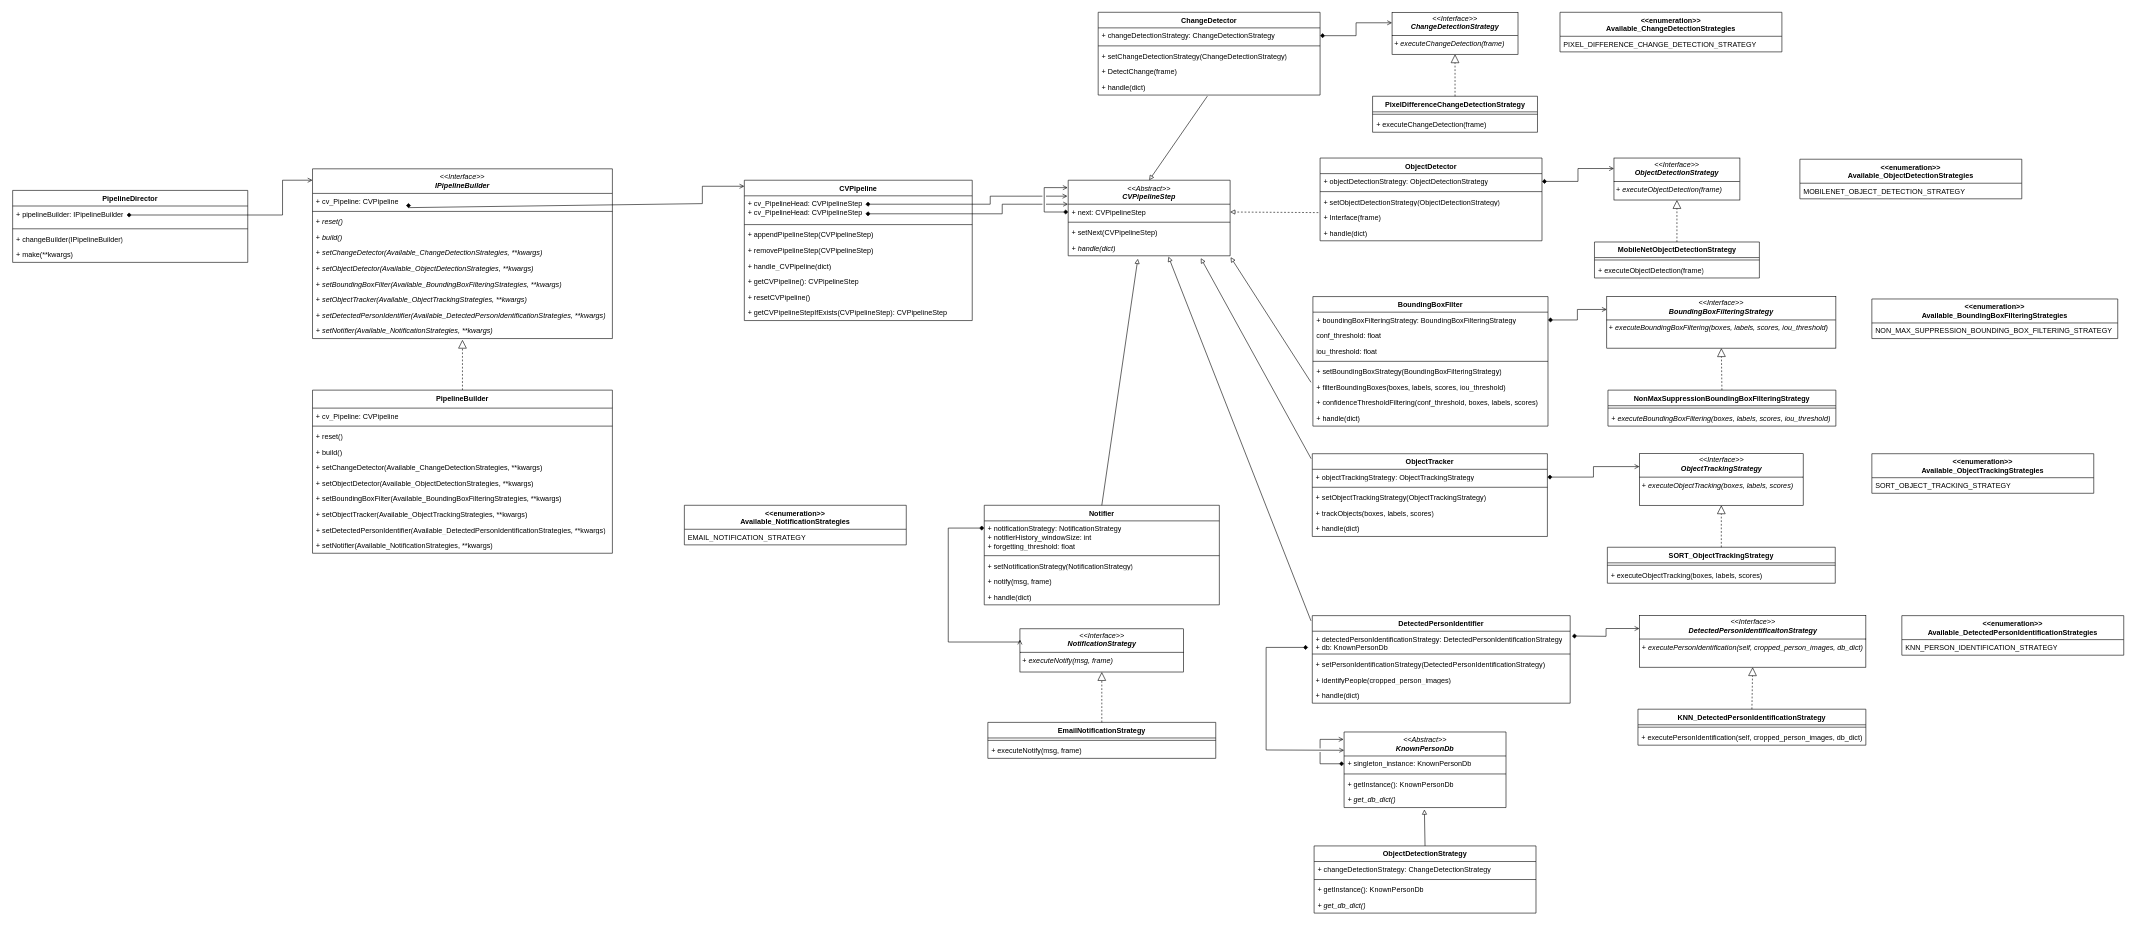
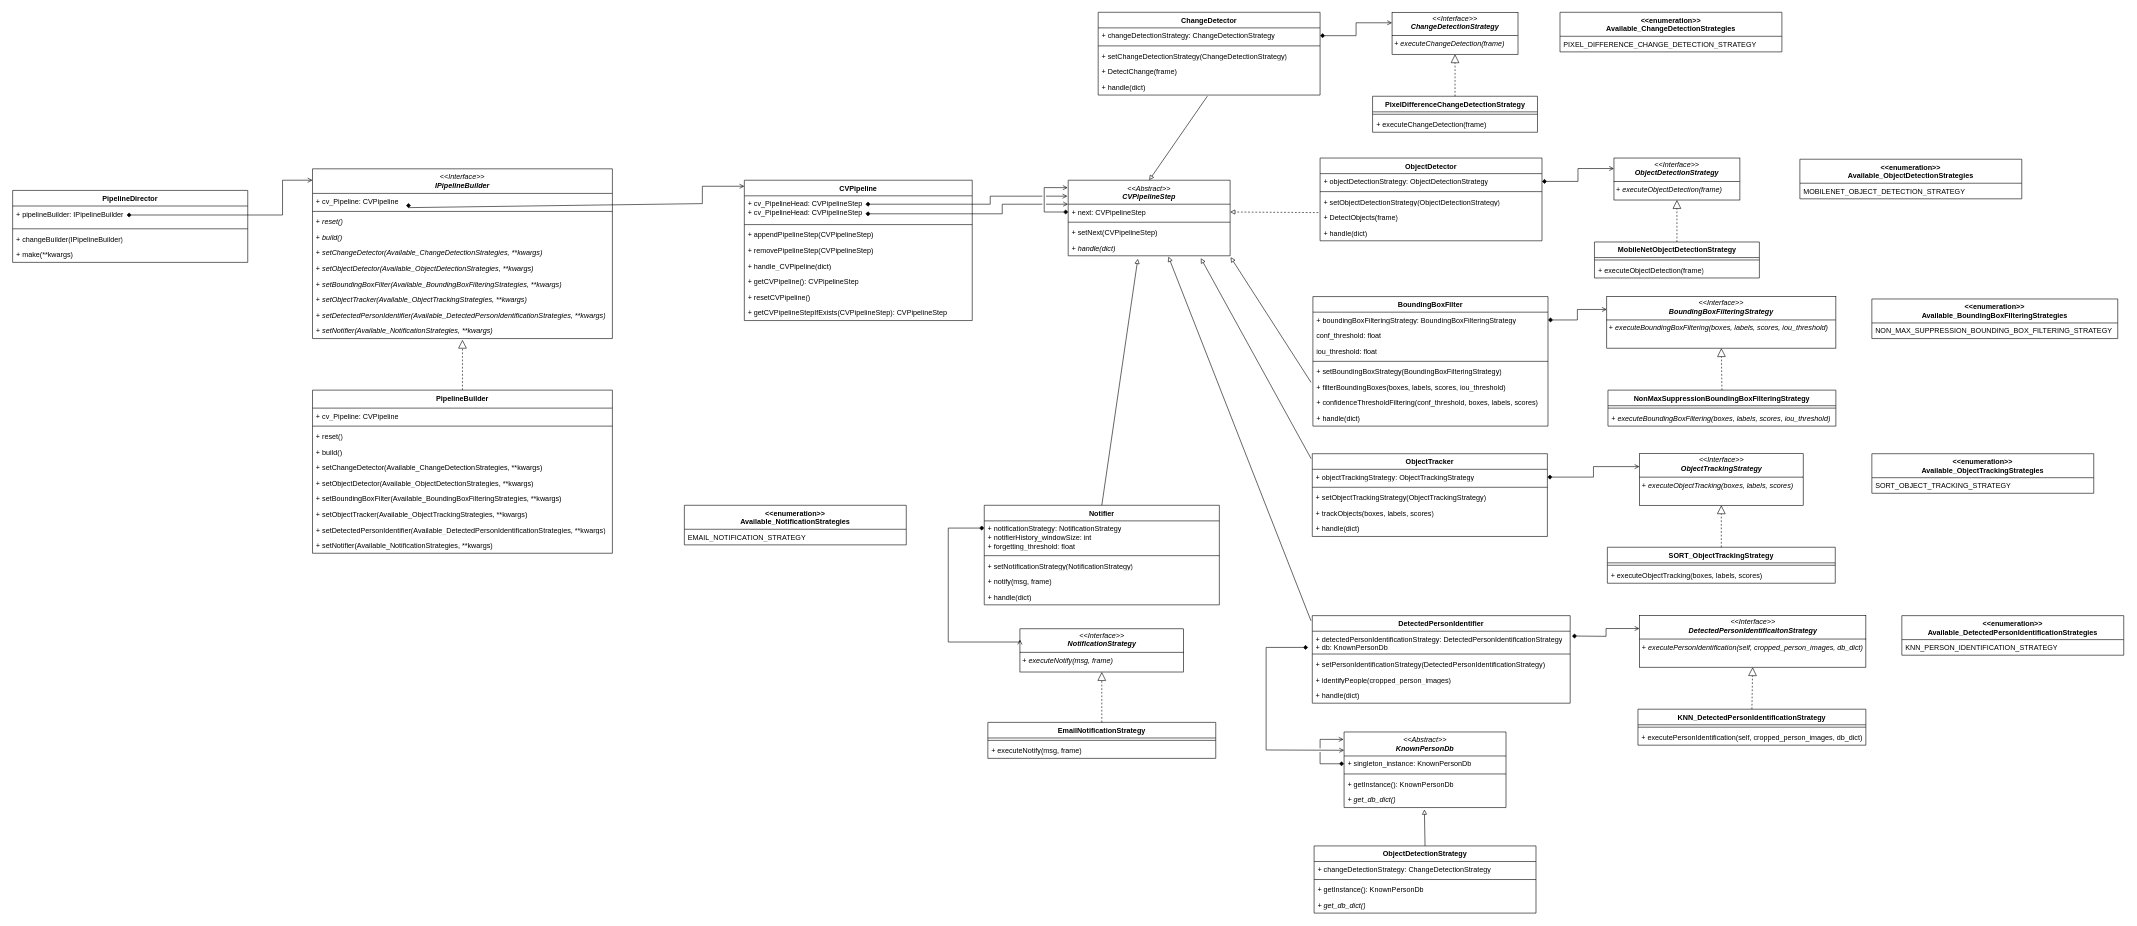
- <mxCell id="25" value="+ Interface(frame)" style="text;strokeColor=none;fillColor=none;align=left;verticalAlign=top;spacingLeft=4;spacingRight=4;overflow=hidden;rotatable=0;points=[[0,0.5],[1,0.5]];portConstraint=eastwest;whiteSpace=wrap;html=1;" vertex="1" parent="21"><mxGeometry y="86" width="370" height="26" as="geometry" /></mxCell>
+ <mxCell id="25" value="+ DetectObjects(frame)" style="text;strokeColor=none;fillColor=none;align=left;verticalAlign=top;spacingLeft=4;spacingRight=4;overflow=hidden;rotatable=0;points=[[0,0.5],[1,0.5]];portConstraint=eastwest;whiteSpace=wrap;html=1;" vertex="1" parent="21"><mxGeometry y="86" width="370" height="26" as="geometry" /></mxCell>
